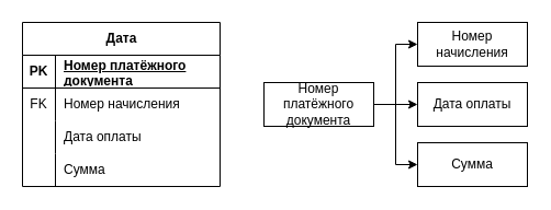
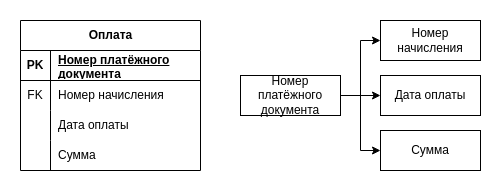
- <mxCell id="2" value="Дата" style="shape=table;startSize=30;container=1;collapsible=1;childLayout=tableLayout;fixedRows=1;rowLines=0;fontStyle=1;align=center;resizeLast=1;html=1;" vertex="1" parent="1"><mxGeometry x="20" y="20" width="180" height="150" as="geometry" /></mxCell>
+ <mxCell id="2" value="Оплата" style="shape=table;startSize=30;container=1;collapsible=1;childLayout=tableLayout;fixedRows=1;rowLines=0;fontStyle=1;align=center;resizeLast=1;html=1;" vertex="1" parent="1"><mxGeometry x="20" y="20" width="180" height="150" as="geometry" /></mxCell>
